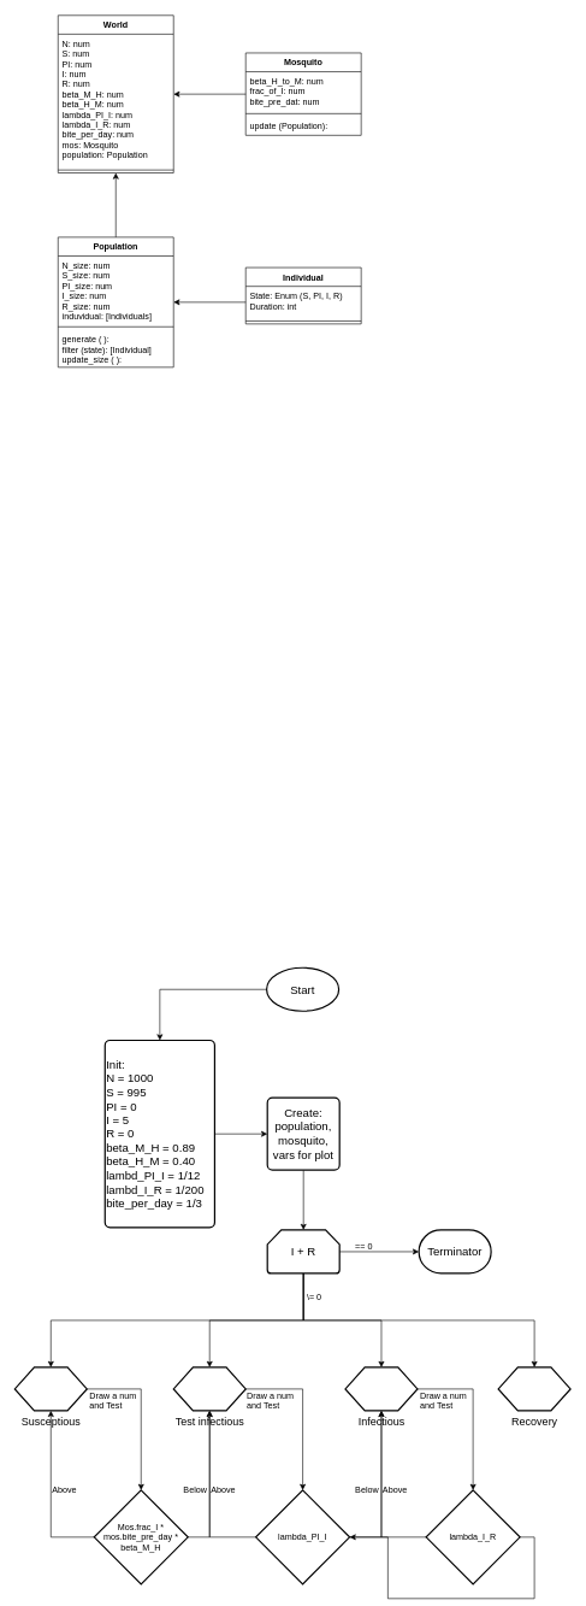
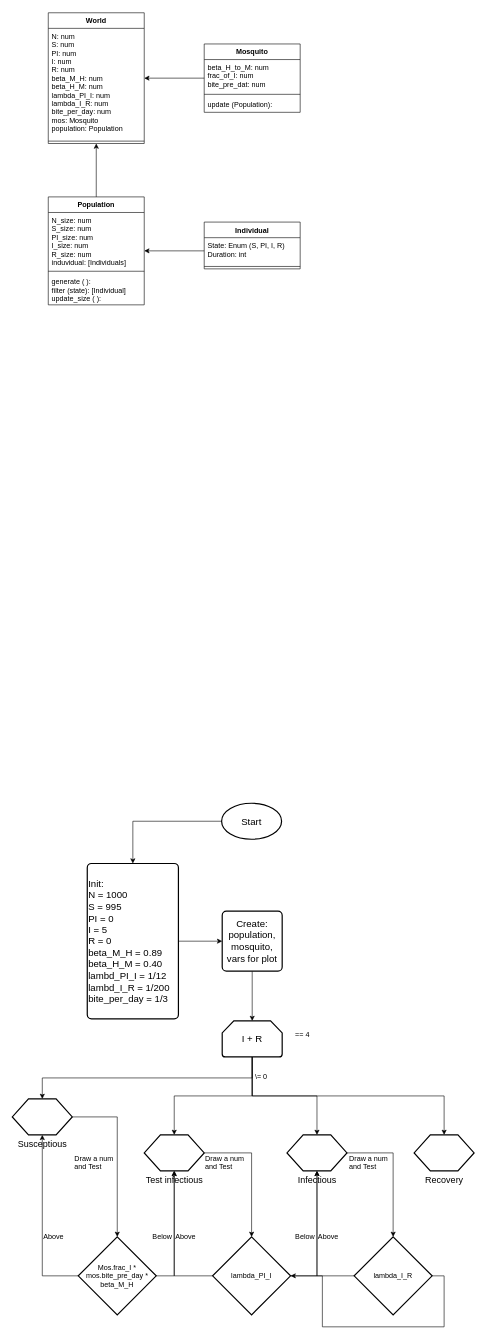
- <mxCell id="55" value="== 0" style="text;html=1;resizable=0;points=[];autosize=1;align=left;verticalAlign=top;spacingTop=-4;" vertex="1" parent="1"><mxGeometry x="490" y="1715" width="40" height="20" as="geometry" /></mxCell>
+ <mxCell id="55" value="== 4" style="text;html=1;resizable=0;points=[];autosize=1;align=left;verticalAlign=top;spacingTop=-4;" vertex="1" parent="1"><mxGeometry x="490" y="1715" width="40" height="20" as="geometry" /></mxCell>
- <mxCell id="51" style="edgeStyle=orthogonalEdgeStyle;rounded=0;orthogonalLoop=1;jettySize=auto;html=1;" edge="1" parent="1" source="52" target="54"><mxGeometry relative="1" as="geometry" /></mxCell>
- <mxCell id="54" value="&lt;font style=&quot;font-size: 16px&quot;&gt;Terminator&lt;/font&gt;" style="strokeWidth=2;html=1;shape=mxgraph.flowchart.terminator;whiteSpace=wrap;" vertex="1" parent="1"><mxGeometry x="580" y="1701" width="100" height="60" as="geometry" /></mxCell>
- <mxCell id="37" value="&lt;font style=&quot;font-size: 15px&quot;&gt;Susceptious&lt;/font&gt;" style="verticalLabelPosition=bottom;verticalAlign=top;html=1;strokeWidth=2;shape=hexagon;perimeter=hexagonPerimeter2;arcSize=6;size=0.27;" vertex="1" parent="1"><mxGeometry x="20" y="1891" width="100" height="60" as="geometry" /></mxCell>
+ <mxCell id="37" value="&lt;font style=&quot;font-size: 15px&quot;&gt;Susceptious&lt;/font&gt;" style="verticalLabelPosition=bottom;verticalAlign=top;html=1;strokeWidth=2;shape=hexagon;perimeter=hexagonPerimeter2;arcSize=6;size=0.27;" vertex="1" parent="1"><mxGeometry x="20" y="1831" width="100" height="60" as="geometry" /></mxCell>
